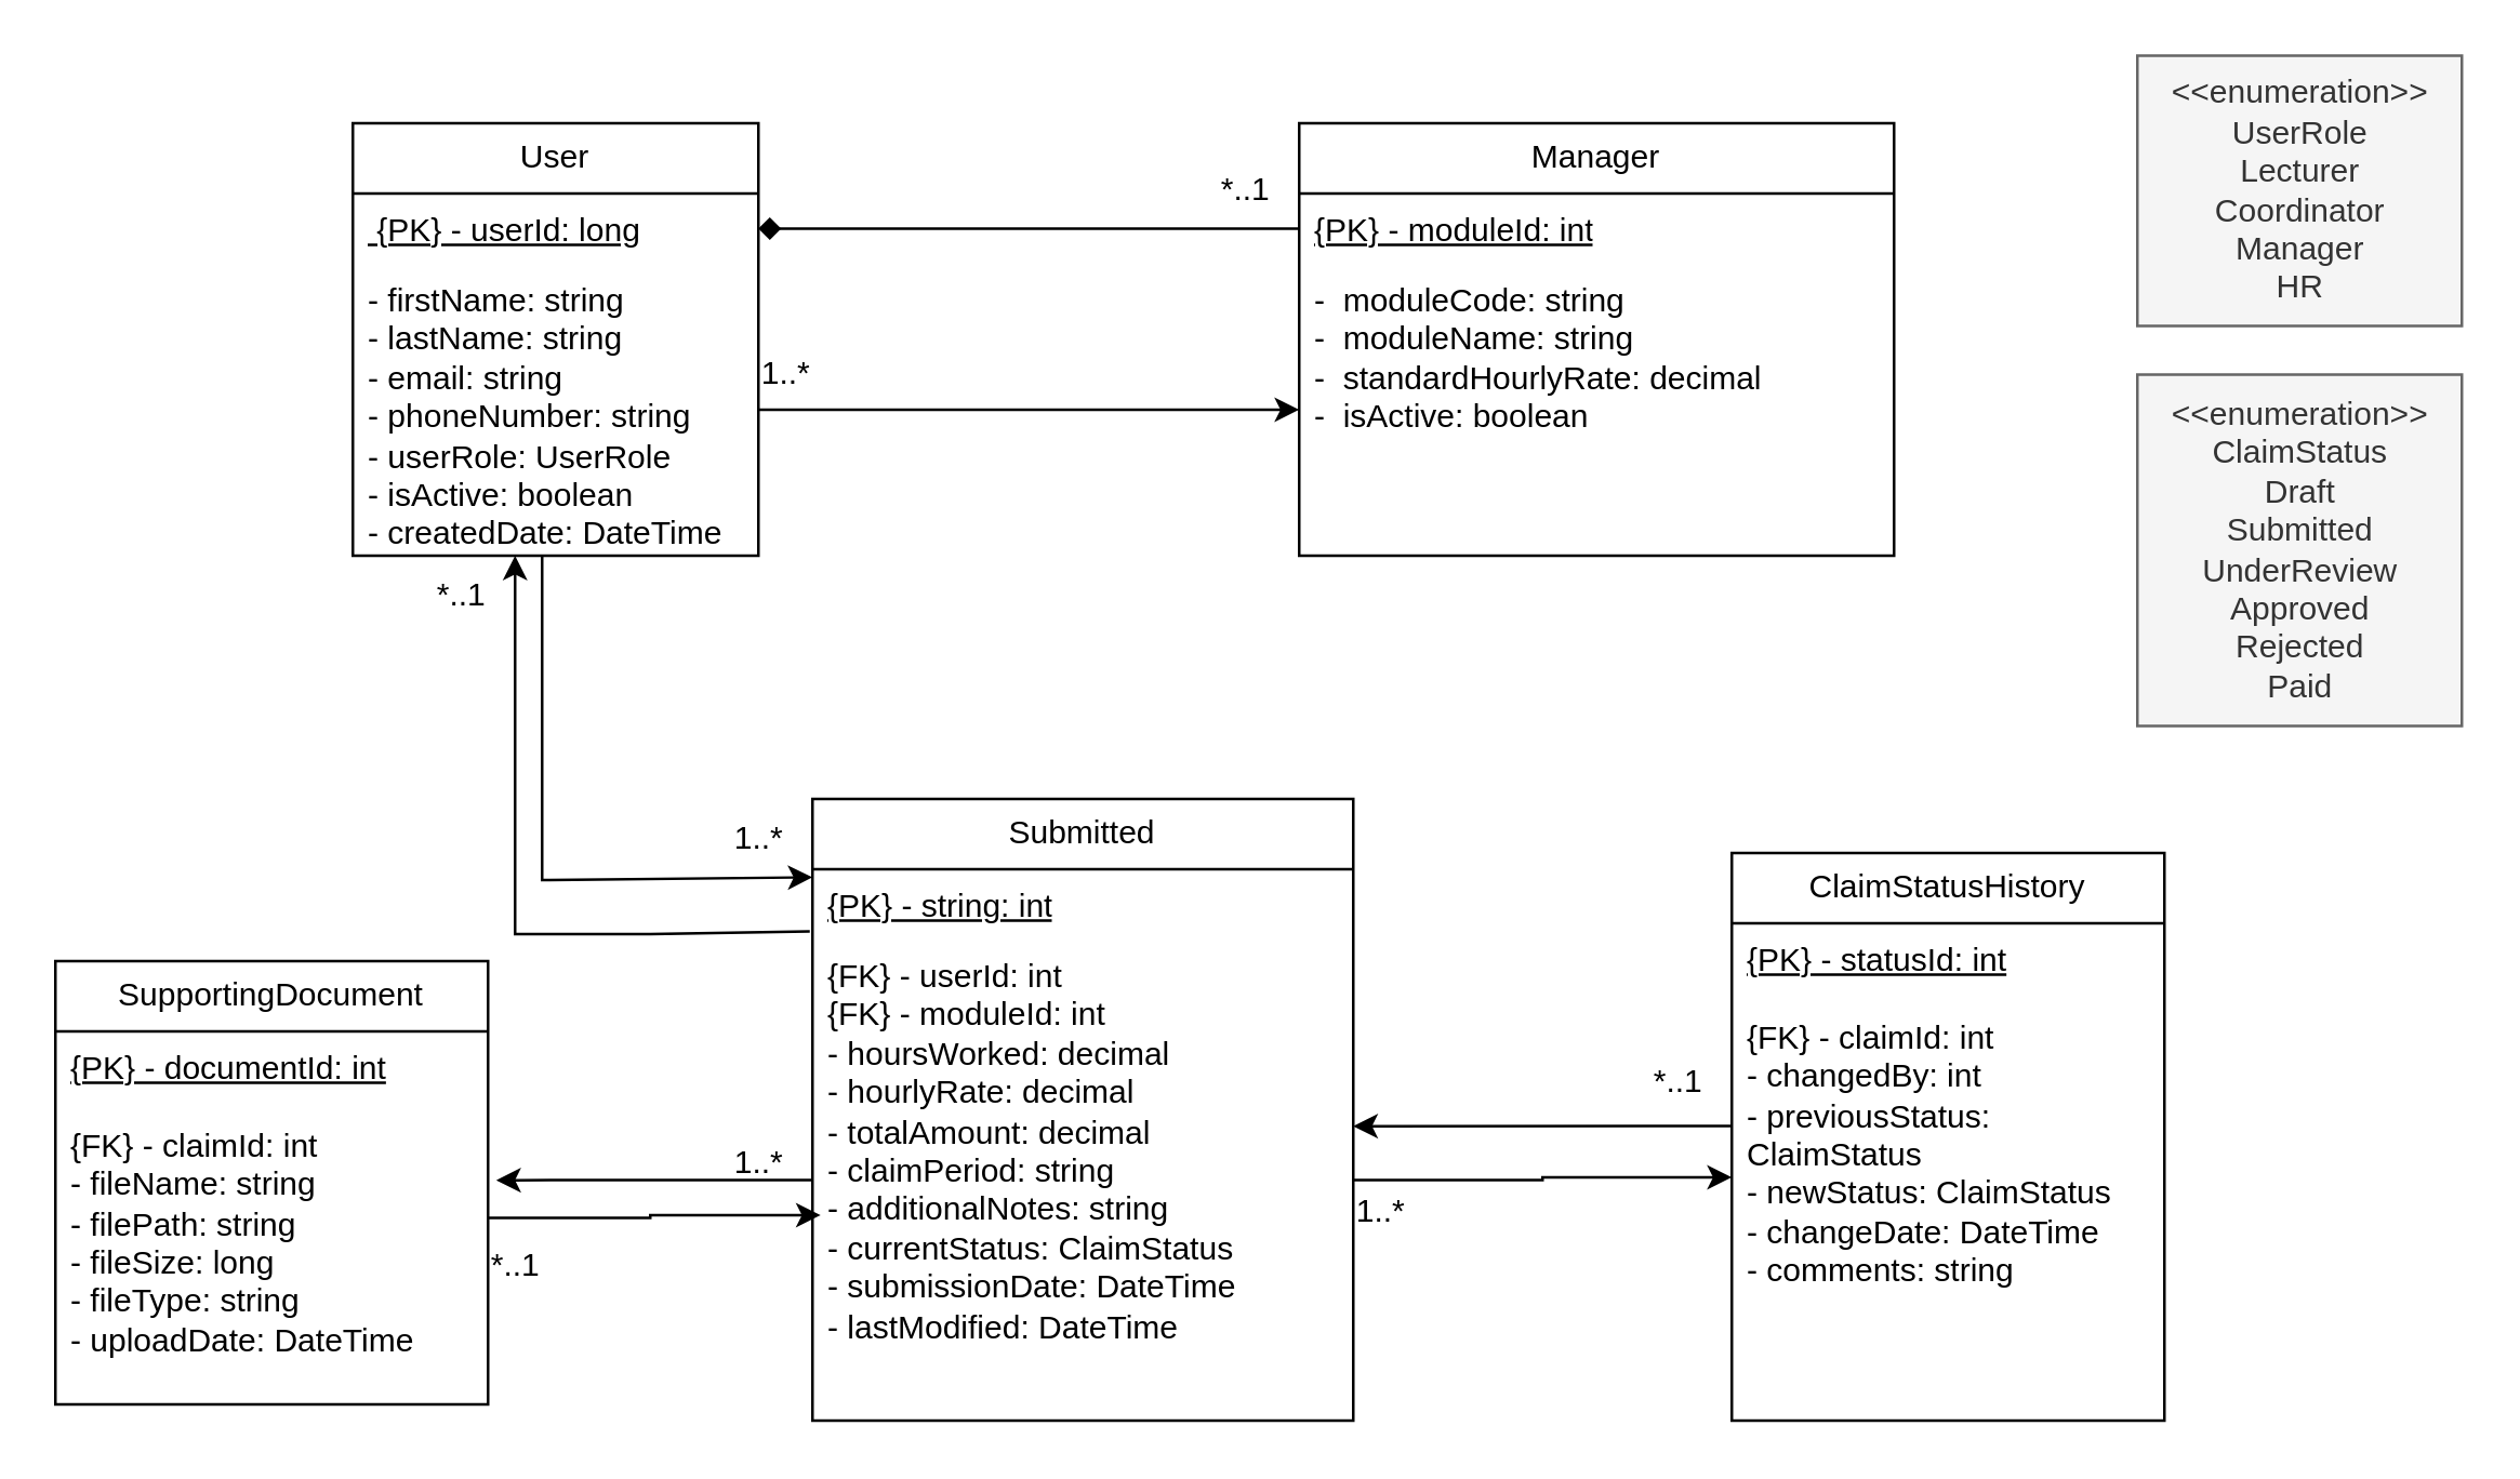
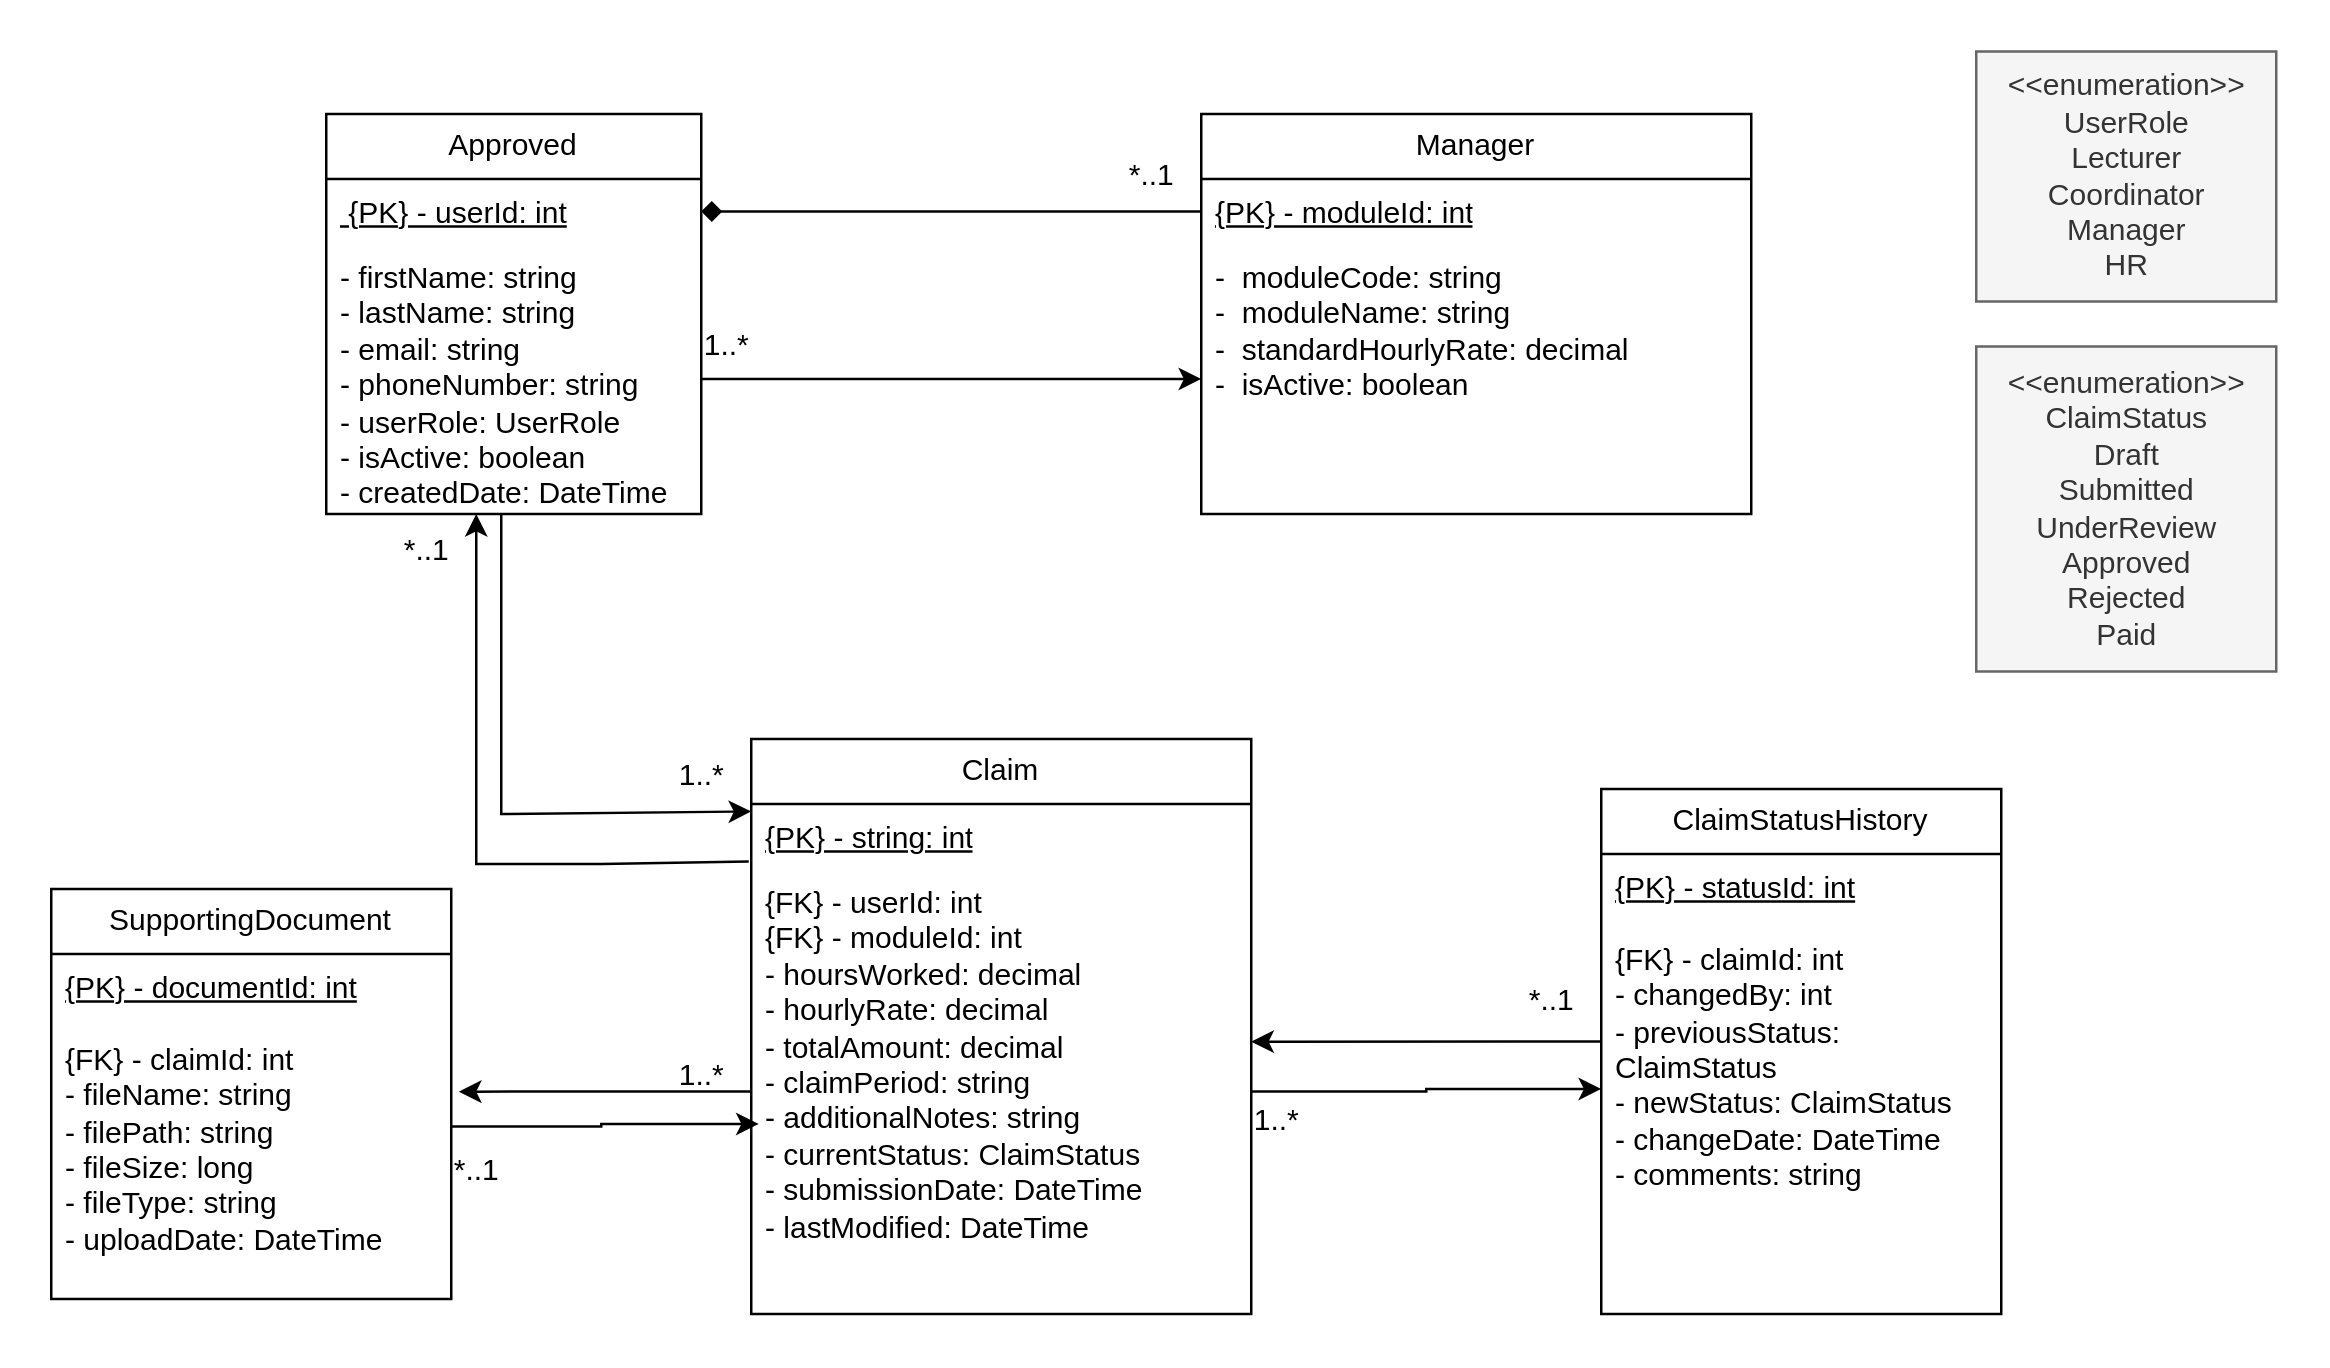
- <mxCell id="2" value="User" style="swimlane;fontStyle=0;childLayout=stackLayout;horizontal=1;startSize=26;fillColor=none;horizontalStack=0;resizeParent=1;resizeParentMax=0;resizeLast=0;collapsible=1;marginBottom=0;whiteSpace=wrap;html=1;" vertex="1" parent="1"><mxGeometry x="130" y="45" width="150" height="160" as="geometry" /></mxCell>
+ <mxCell id="2" value="Approved" style="swimlane;fontStyle=0;childLayout=stackLayout;horizontal=1;startSize=26;fillColor=none;horizontalStack=0;resizeParent=1;resizeParentMax=0;resizeLast=0;collapsible=1;marginBottom=0;whiteSpace=wrap;html=1;" vertex="1" parent="1"><mxGeometry x="130" y="45" width="150" height="160" as="geometry" /></mxCell>
- <mxCell id="3" value="&lt;u&gt;&amp;nbsp;{PK} - userId: long&lt;/u&gt;" style="text;align=left;verticalAlign=top;spacingLeft=4;spacingRight=4;overflow=hidden;rotatable=0;points=[[0,0.5],[1,0.5]];portConstraint=eastwest;whiteSpace=wrap;html=1;glass=0;" vertex="1" parent="2"><mxGeometry y="26" width="150" height="26" as="geometry" /></mxCell>
+ <mxCell id="3" value="&lt;u&gt;&amp;nbsp;{PK} - userId: int&lt;/u&gt;" style="text;align=left;verticalAlign=top;spacingLeft=4;spacingRight=4;overflow=hidden;rotatable=0;points=[[0,0.5],[1,0.5]];portConstraint=eastwest;whiteSpace=wrap;html=1;glass=0;" vertex="1" parent="2"><mxGeometry y="26" width="150" height="26" as="geometry" /></mxCell>
- <mxCell id="9" value="Submitted" style="swimlane;fontStyle=0;childLayout=stackLayout;horizontal=1;startSize=26;fillColor=none;horizontalStack=0;resizeParent=1;resizeParentMax=0;resizeLast=0;collapsible=1;marginBottom=0;whiteSpace=wrap;html=1;" vertex="1" parent="1"><mxGeometry x="300" y="295" width="200" height="230" as="geometry" /></mxCell>
+ <mxCell id="9" value="Claim" style="swimlane;fontStyle=0;childLayout=stackLayout;horizontal=1;startSize=26;fillColor=none;horizontalStack=0;resizeParent=1;resizeParentMax=0;resizeLast=0;collapsible=1;marginBottom=0;whiteSpace=wrap;html=1;" vertex="1" parent="1"><mxGeometry x="300" y="295" width="200" height="230" as="geometry" /></mxCell>
